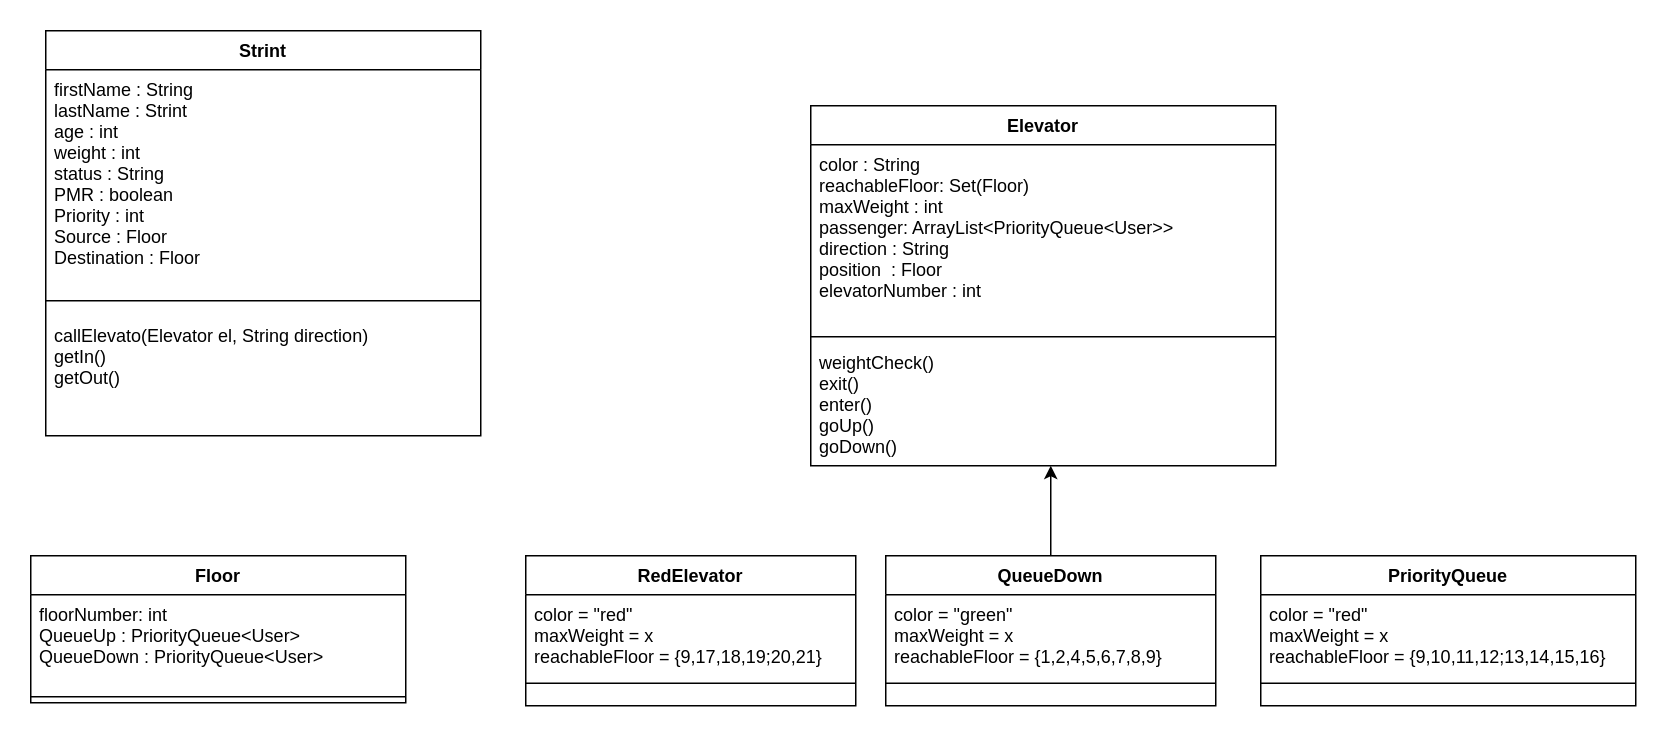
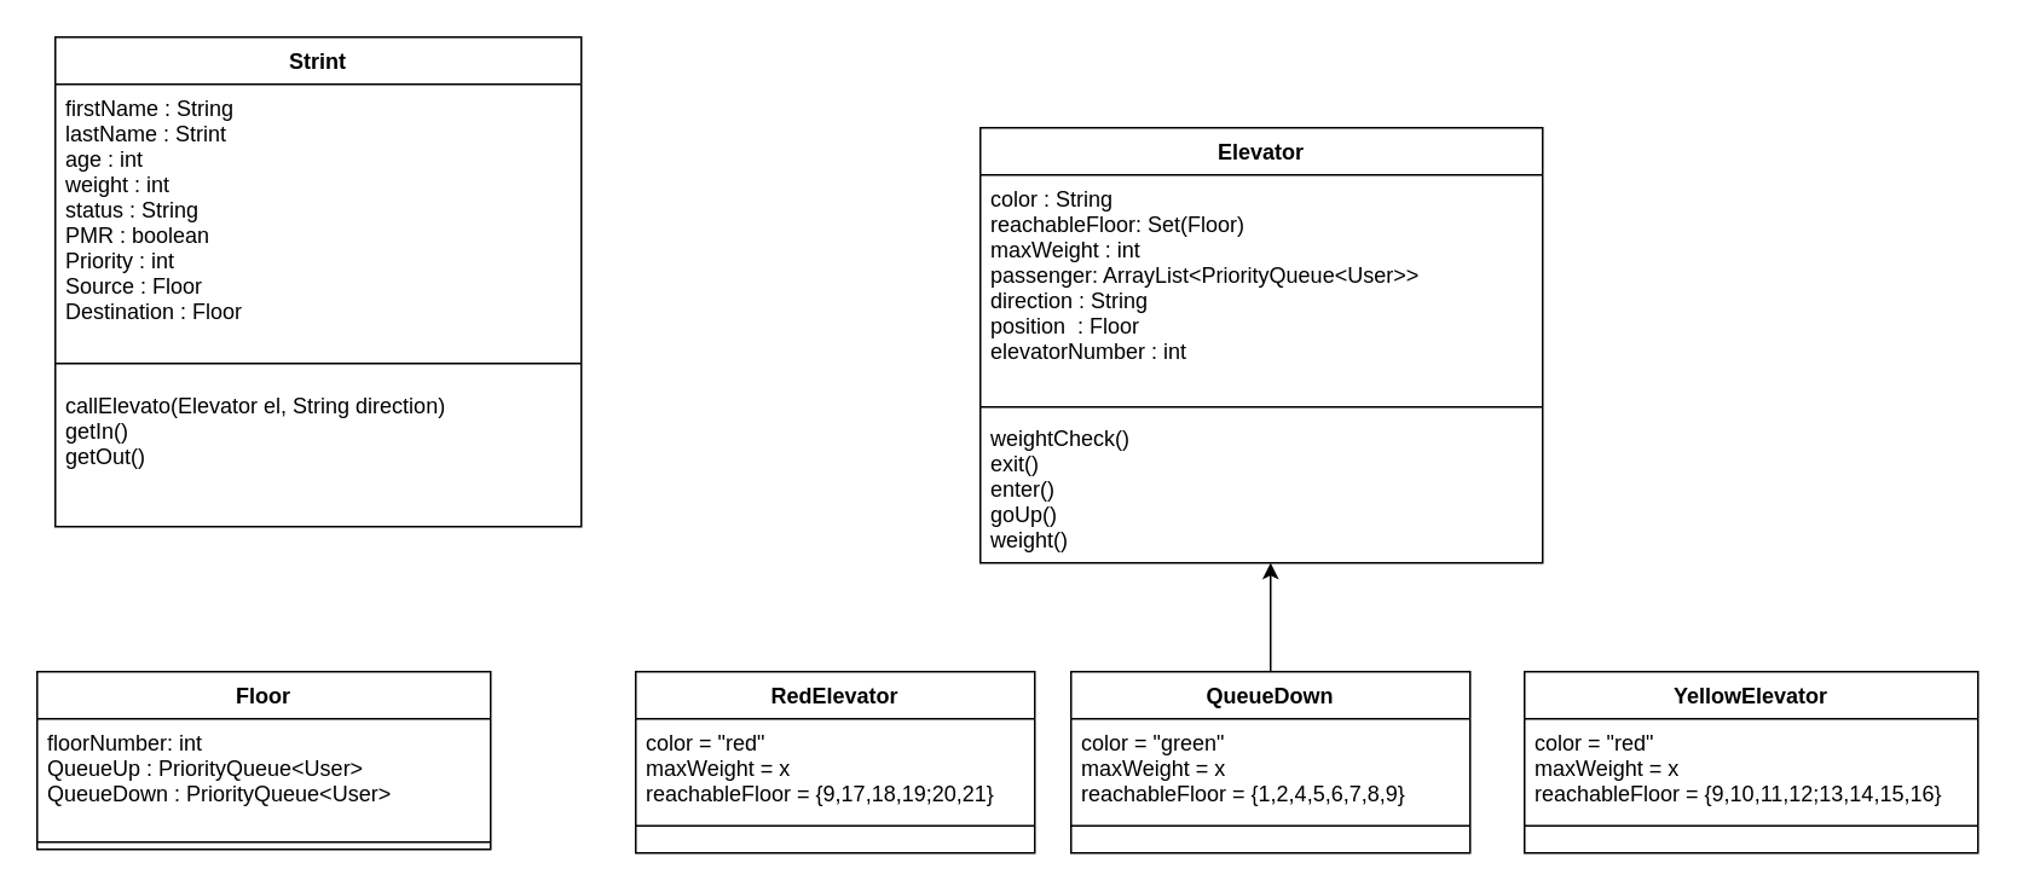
- <mxCell id="9" value="weightCheck()&#10;exit()&#10;enter()&#10;goUp()&#10;goDown()&#10;" style="text;strokeColor=none;fillColor=none;align=left;verticalAlign=top;spacingLeft=4;spacingRight=4;overflow=hidden;rotatable=0;points=[[0,0.5],[1,0.5]];portConstraint=eastwest;" parent="6" vertex="1"><mxGeometry y="158" width="310" height="82" as="geometry" /></mxCell>
+ <mxCell id="9" value="weightCheck()&#10;exit()&#10;enter()&#10;goUp()&#10;weight()&#10;" style="text;strokeColor=none;fillColor=none;align=left;verticalAlign=top;spacingLeft=4;spacingRight=4;overflow=hidden;rotatable=0;points=[[0,0.5],[1,0.5]];portConstraint=eastwest;" parent="6" vertex="1"><mxGeometry y="158" width="310" height="82" as="geometry" /></mxCell>
- <mxCell id="17" value="PriorityQueue" style="swimlane;fontStyle=1;align=center;verticalAlign=top;childLayout=stackLayout;horizontal=1;startSize=26;horizontalStack=0;resizeParent=1;resizeParentMax=0;resizeLast=0;collapsible=1;marginBottom=0;" parent="1" vertex="1"><mxGeometry x="840" y="370" width="250" height="100" as="geometry" /></mxCell>
+ <mxCell id="17" value="YellowElevator" style="swimlane;fontStyle=1;align=center;verticalAlign=top;childLayout=stackLayout;horizontal=1;startSize=26;horizontalStack=0;resizeParent=1;resizeParentMax=0;resizeLast=0;collapsible=1;marginBottom=0;" parent="1" vertex="1"><mxGeometry x="840" y="370" width="250" height="100" as="geometry" /></mxCell>
